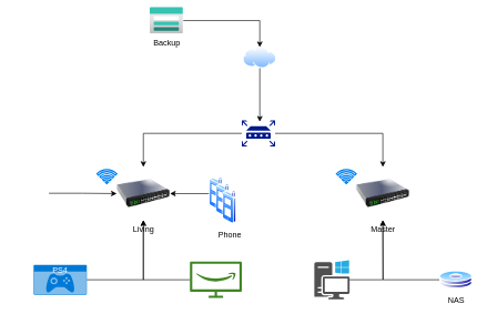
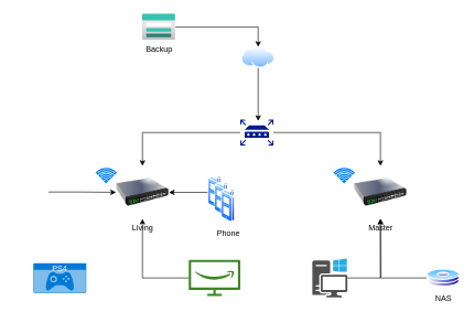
- <mxCell id="26" value="Backup" style="image;aspect=fixed;html=1;points=[];align=center;fontSize=12;image=img/lib/azure2/storage/Storage_Accounts.svg;" vertex="1" parent="1"><mxGeometry x="225" y="10" width="50" height="40" as="geometry" /></mxCell>
+ <mxCell id="26" value="Backup" style="image;aspect=fixed;html=1;points=[];align=center;fontSize=12;image=img/lib/azure2/storage/Storage_Accounts.svg;" vertex="1" parent="1"><mxGeometry x="215" y="20" width="50" height="40" as="geometry" /></mxCell>
- <mxCell id="15" style="edgeStyle=orthogonalEdgeStyle;rounded=0;orthogonalLoop=1;jettySize=auto;html=1;" edge="1" parent="1" source="16" target="7"><mxGeometry relative="1" as="geometry" /></mxCell>
- <mxCell id="14" value="NAS" style="image;aspect=fixed;perimeter=ellipsePerimeter;html=1;align=center;shadow=0;dashed=0;spacingTop=3;image=img/lib/active_directory/hard_disk.svg;" vertex="1" parent="1"><mxGeometry x="660" y="406" width="50" height="27" as="geometry" /></mxCell>
+ <mxCell id="14" value="NAS" style="image;aspect=fixed;perimeter=ellipsePerimeter;html=1;align=center;shadow=0;dashed=0;spacingTop=3;image=img/lib/active_directory/hard_disk.svg;" vertex="1" parent="1"><mxGeometry x="645" y="406" width="50" height="27" as="geometry" /></mxCell>
